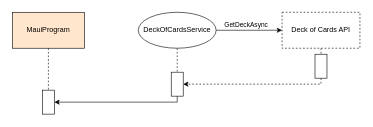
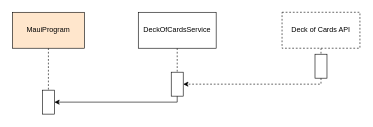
- <mxCell id="5" value="DeckOfCardsService" style="ellipse;whiteSpace=wrap;html=1;" vertex="1" parent="1"><mxGeometry x="230" y="20" width="130" height="60" as="geometry" /></mxCell>
+ <mxCell id="5" value="DeckOfCardsService" style="rounded=0;whiteSpace=wrap;html=1;" vertex="1" parent="1"><mxGeometry x="230" y="20" width="130" height="60" as="geometry" /></mxCell>
- <mxCell id="2" value="" style="edgeStyle=orthogonalEdgeStyle;rounded=0;orthogonalLoop=1;jettySize=auto;html=1;" edge="1" parent="1" source="5" target="8"><mxGeometry relative="1" as="geometry" /></mxCell>
- <mxCell id="3" value="GetDeckAsync" style="edgeLabel;html=1;align=center;verticalAlign=middle;resizable=0;points=[];" vertex="1" connectable="0" parent="2"><mxGeometry x="-0.284" y="1" relative="1" as="geometry"><mxPoint x="10" y="-9" as="offset" /></mxGeometry></mxCell>
